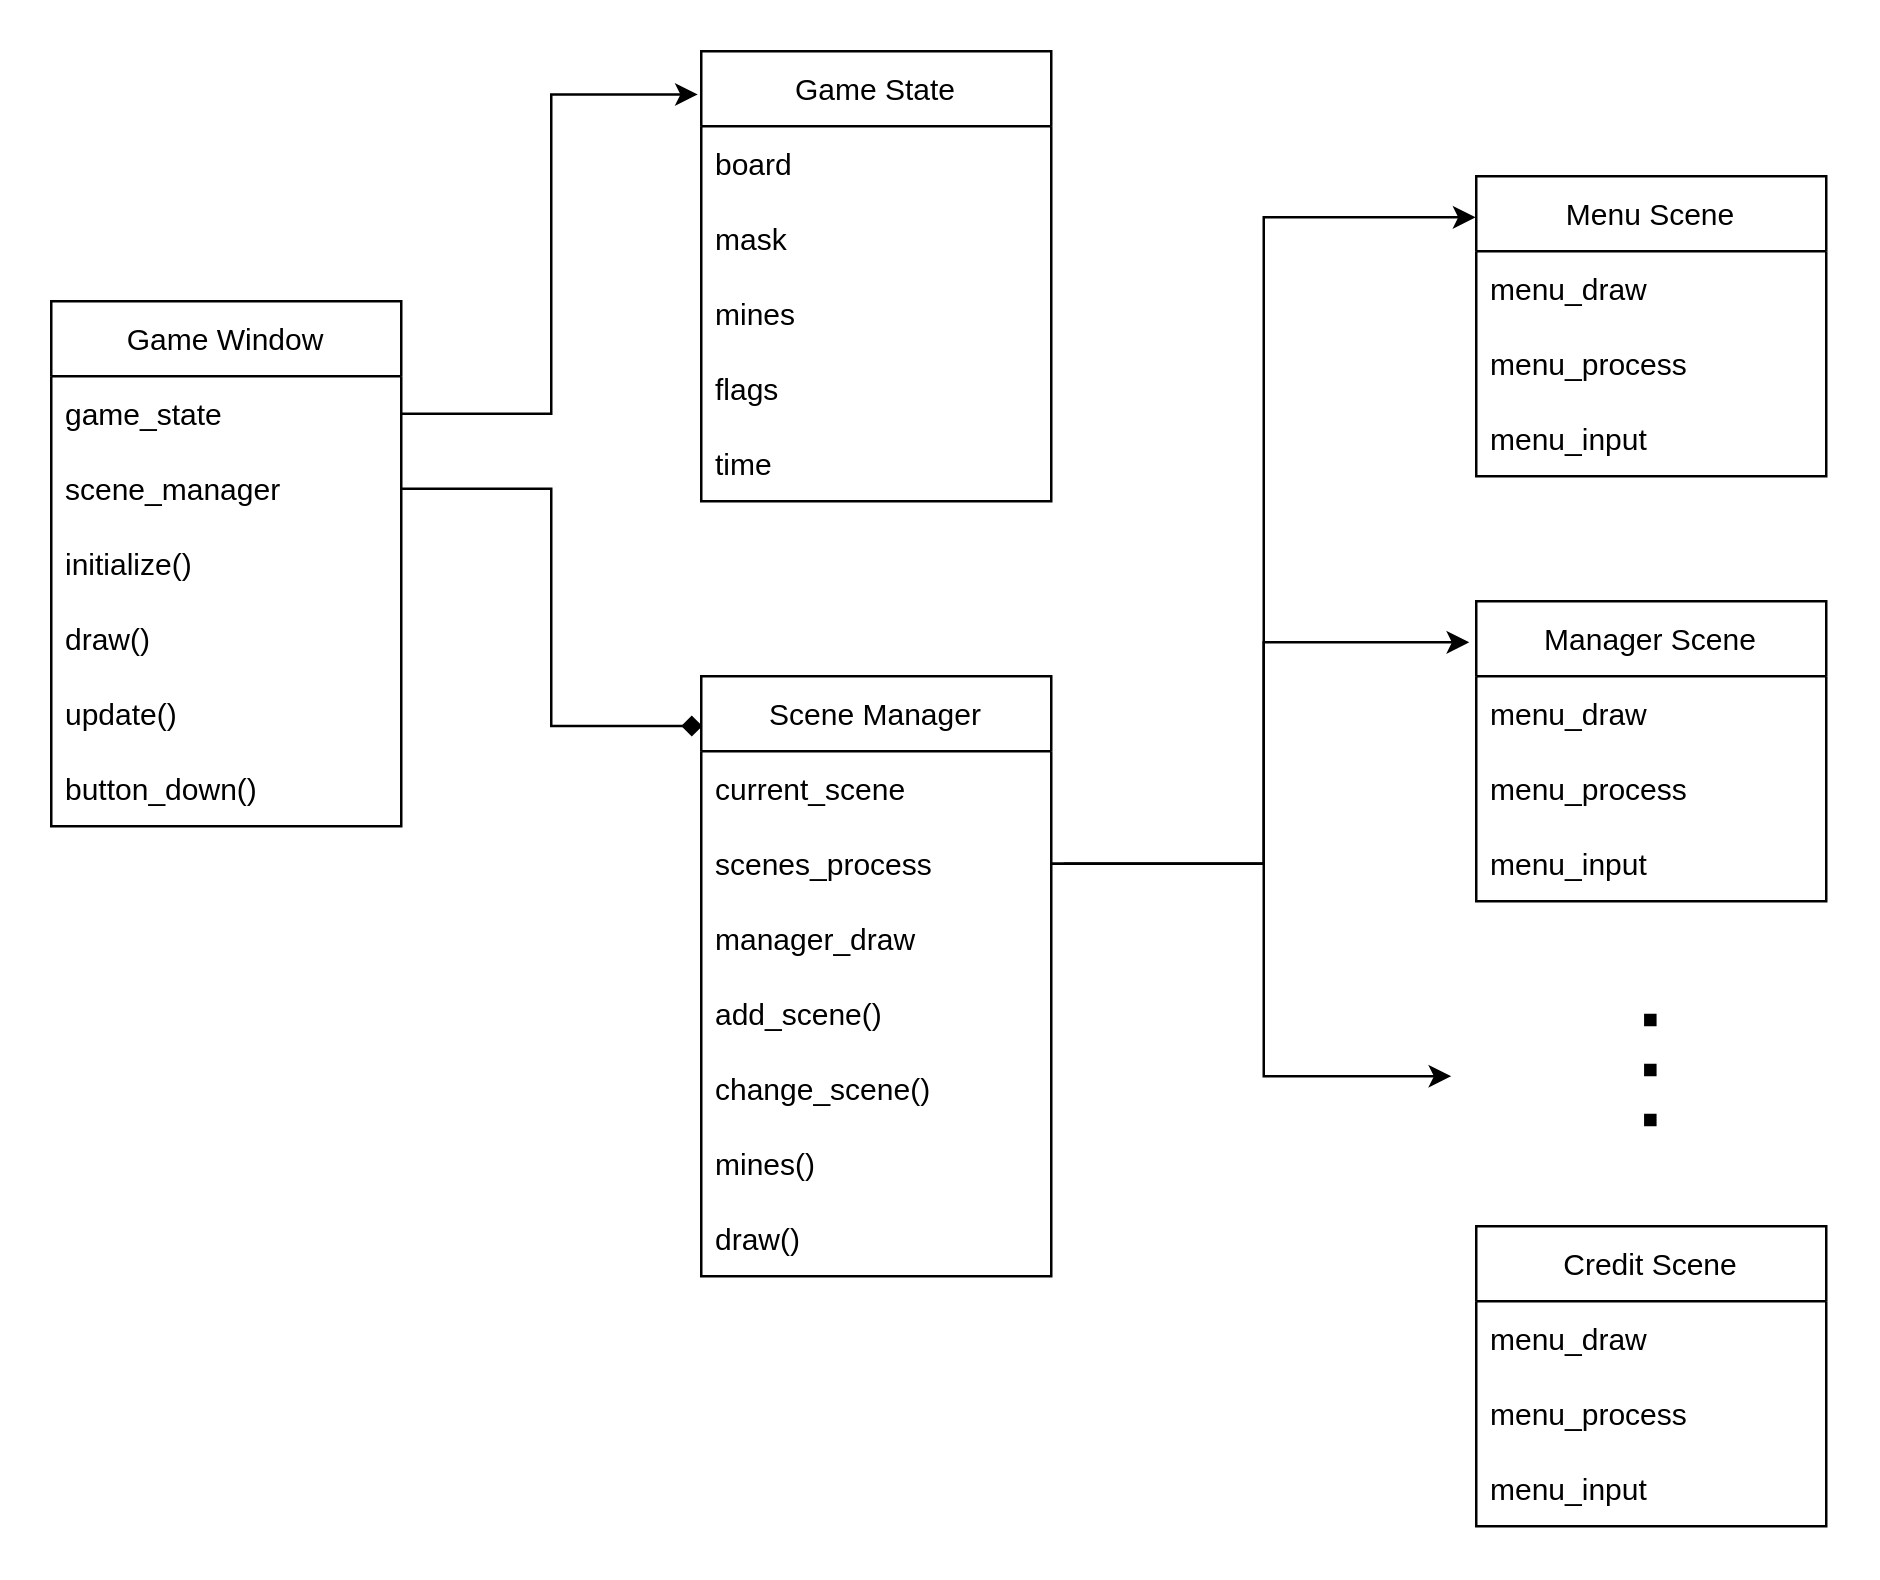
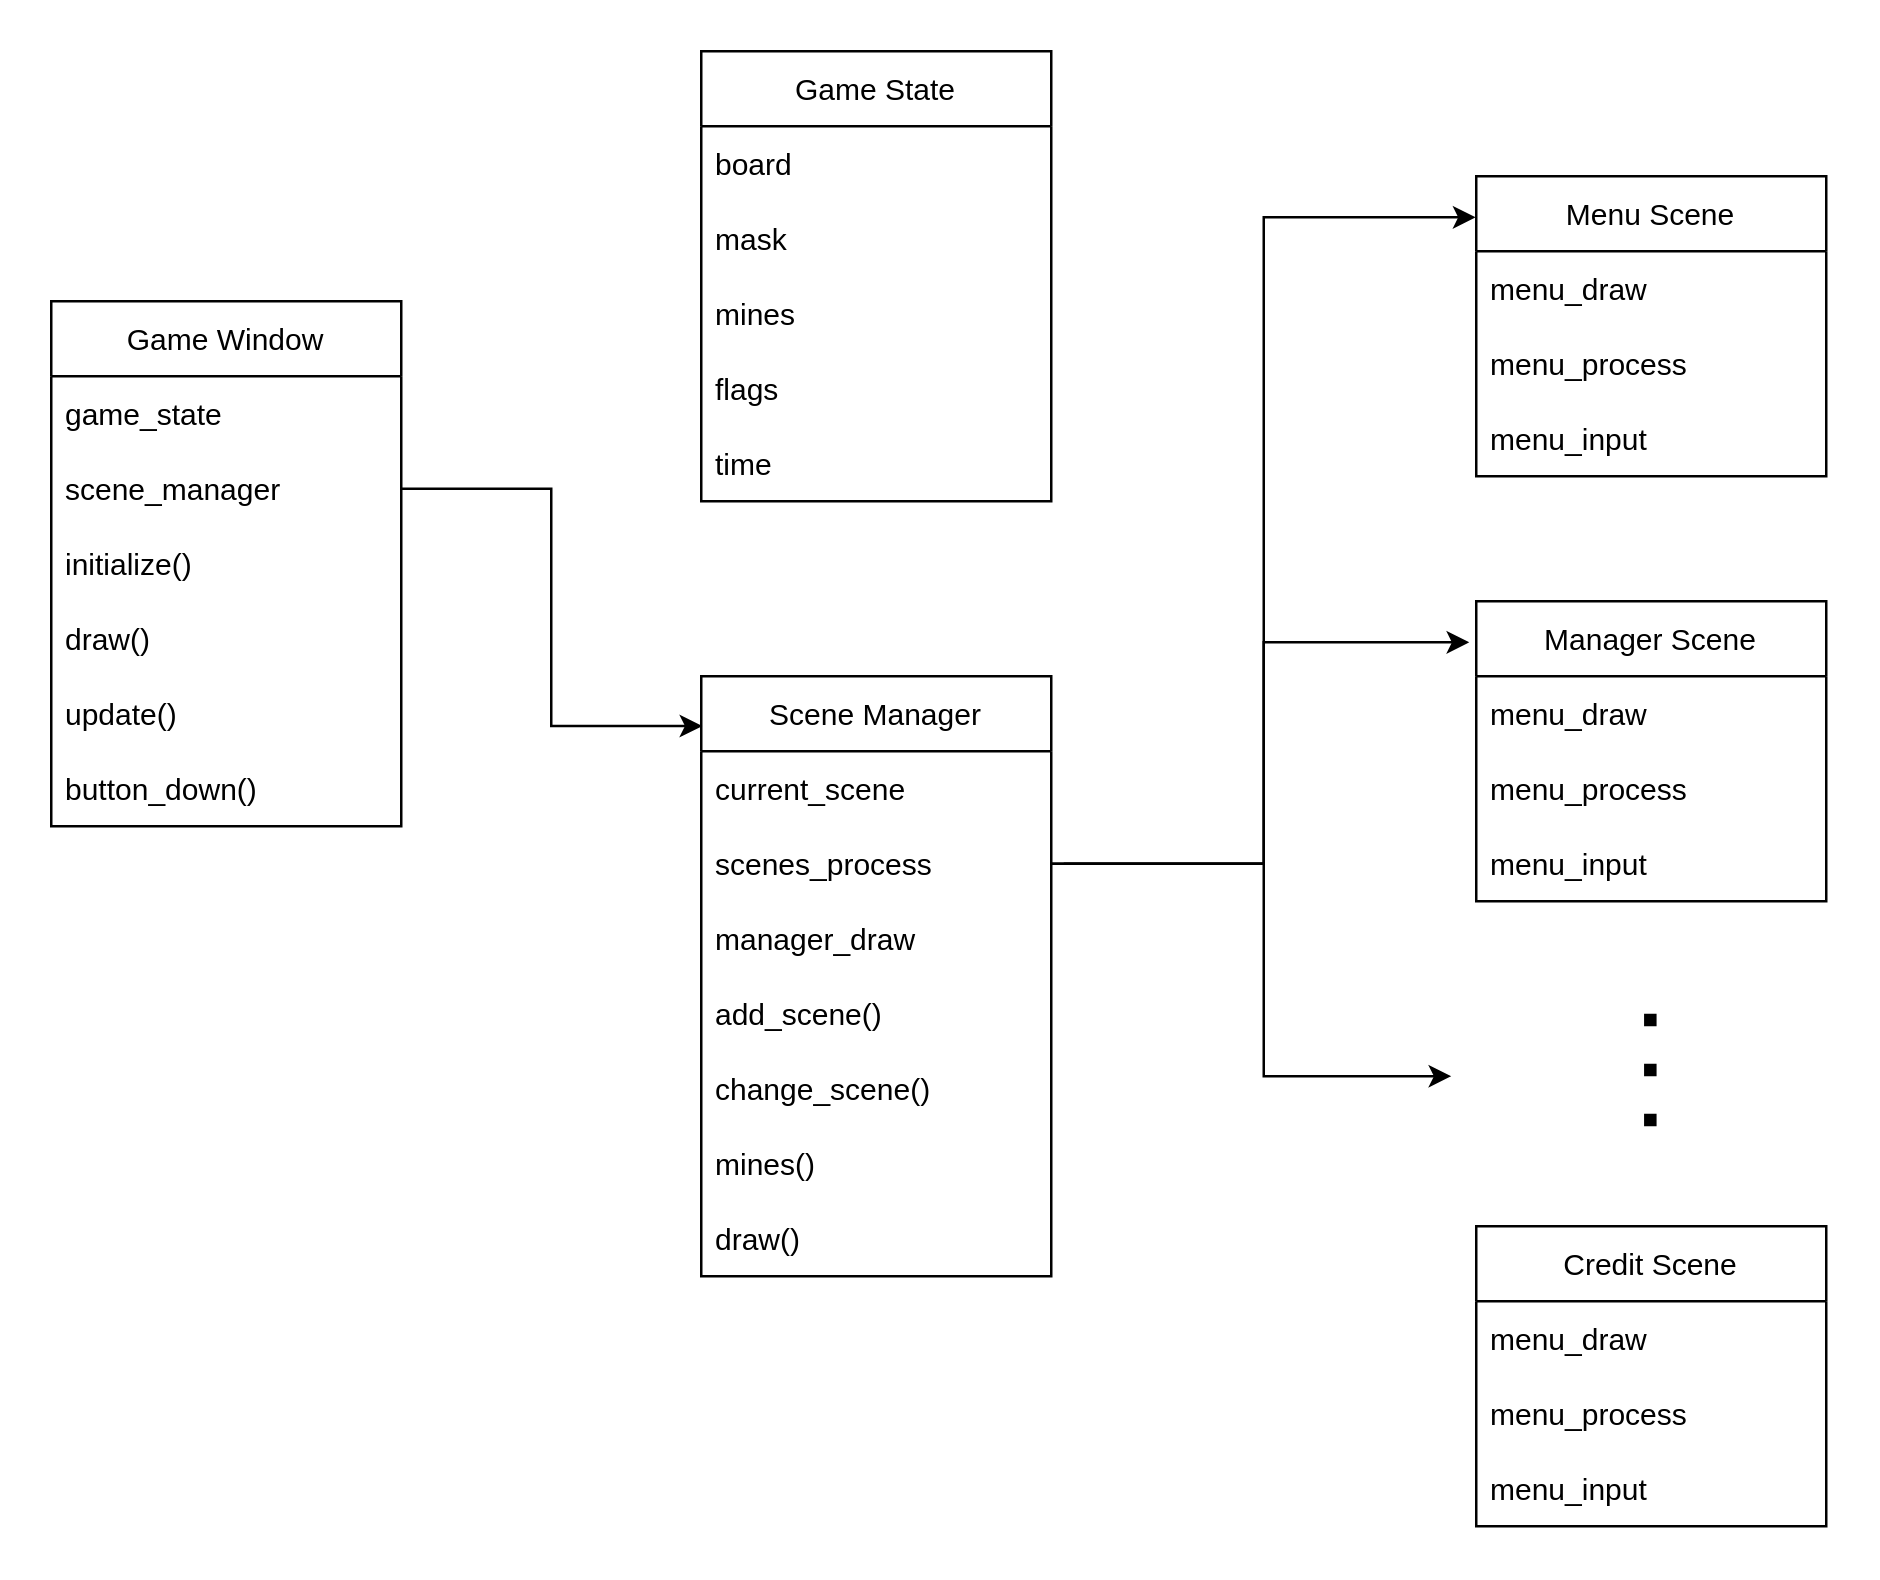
- <mxCell id="27" style="edgeStyle=orthogonalEdgeStyle;rounded=0;orthogonalLoop=1;jettySize=auto;html=1;entryX=-0.01;entryY=0.096;entryDx=0;entryDy=0;entryPerimeter=0;" edge="1" parent="1" source="3" target="9"><mxGeometry relative="1" as="geometry" /></mxCell>
- <mxCell id="28" style="edgeStyle=orthogonalEdgeStyle;rounded=0;orthogonalLoop=1;jettySize=auto;html=1;entryX=0.003;entryY=0.083;entryDx=0;entryDy=0;entryPerimeter=0;endArrow=diamond;" edge="1" parent="1" source="4" target="15"><mxGeometry relative="1" as="geometry" /></mxCell>
+ <mxCell id="28" style="edgeStyle=orthogonalEdgeStyle;rounded=0;orthogonalLoop=1;jettySize=auto;html=1;entryX=0.003;entryY=0.083;entryDx=0;entryDy=0;entryPerimeter=0;" edge="1" parent="1" source="4" target="15"><mxGeometry relative="1" as="geometry" /></mxCell>
